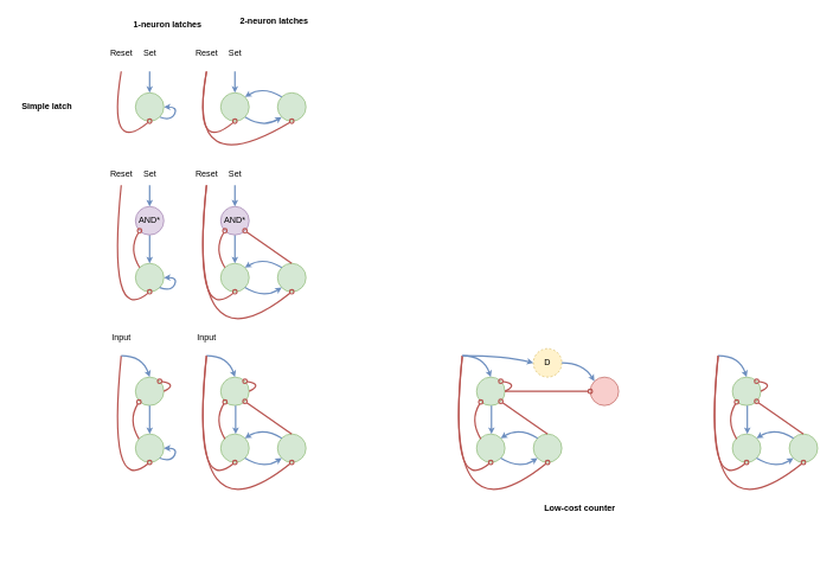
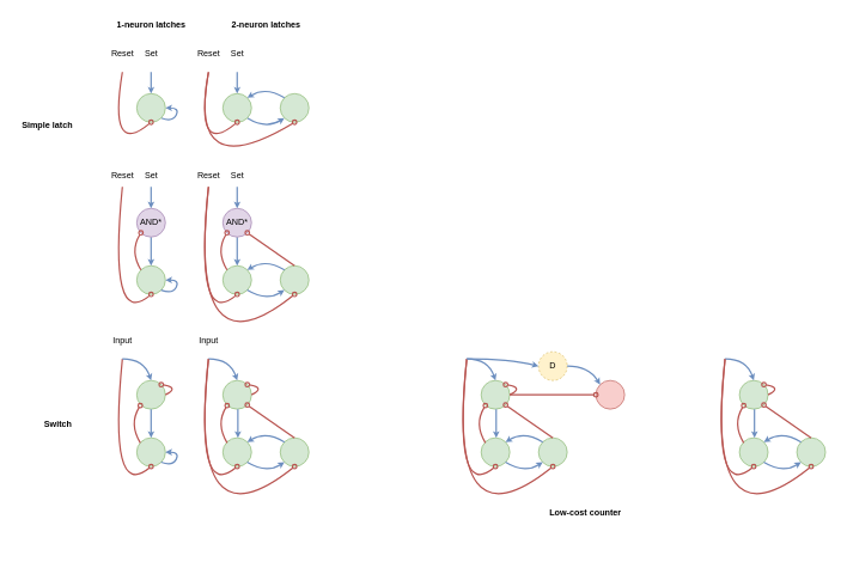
- <mxCell id="12" value="2-neuron latches" style="text;html=1;align=center;verticalAlign=middle;resizable=0;points=[];autosize=1;strokeColor=none;fillColor=none;fontStyle=1" parent="1" vertex="1"><mxGeometry x="325" y="15" width="120" height="30" as="geometry" /></mxCell>
+ <mxCell id="12" value="2-neuron latches" style="text;html=1;align=center;verticalAlign=middle;resizable=0;points=[];autosize=1;strokeColor=none;fillColor=none;fontStyle=1" parent="1" vertex="1"><mxGeometry x="310" y="20" width="120" height="30" as="geometry" /></mxCell>
- <mxCell id="3" value="1-neuron latches" style="text;html=1;align=center;verticalAlign=middle;resizable=0;points=[];autosize=1;strokeColor=none;fillColor=none;fontStyle=1" parent="1" vertex="1"><mxGeometry x="175" y="20" width="120" height="30" as="geometry" /></mxCell>
+ <mxCell id="3" value="1-neuron latches" style="text;html=1;align=center;verticalAlign=middle;resizable=0;points=[];autosize=1;strokeColor=none;fillColor=none;fontStyle=1" parent="1" vertex="1"><mxGeometry x="150" y="20" width="120" height="30" as="geometry" /></mxCell>
- <mxCell id="6" value="Simple latch" style="text;html=1;align=center;verticalAlign=middle;resizable=0;points=[];autosize=1;strokeColor=none;fillColor=none;fontStyle=1" parent="1" vertex="1"><mxGeometry x="20" y="135" width="90" height="30" as="geometry" /></mxCell>
+ <mxCell id="6" value="Simple latch" style="text;html=1;align=center;verticalAlign=middle;resizable=0;points=[];autosize=1;strokeColor=none;fillColor=none;fontStyle=1" parent="1" vertex="1"><mxGeometry x="20" y="160" width="90" height="30" as="geometry" /></mxCell>
+ <mxCell id="44" value="Switch" style="text;html=1;align=center;verticalAlign=middle;resizable=0;points=[];autosize=1;strokeColor=none;fillColor=none;fontStyle=1" parent="1" vertex="1"><mxGeometry x="50" y="576" width="60" height="30" as="geometry" /></mxCell>
